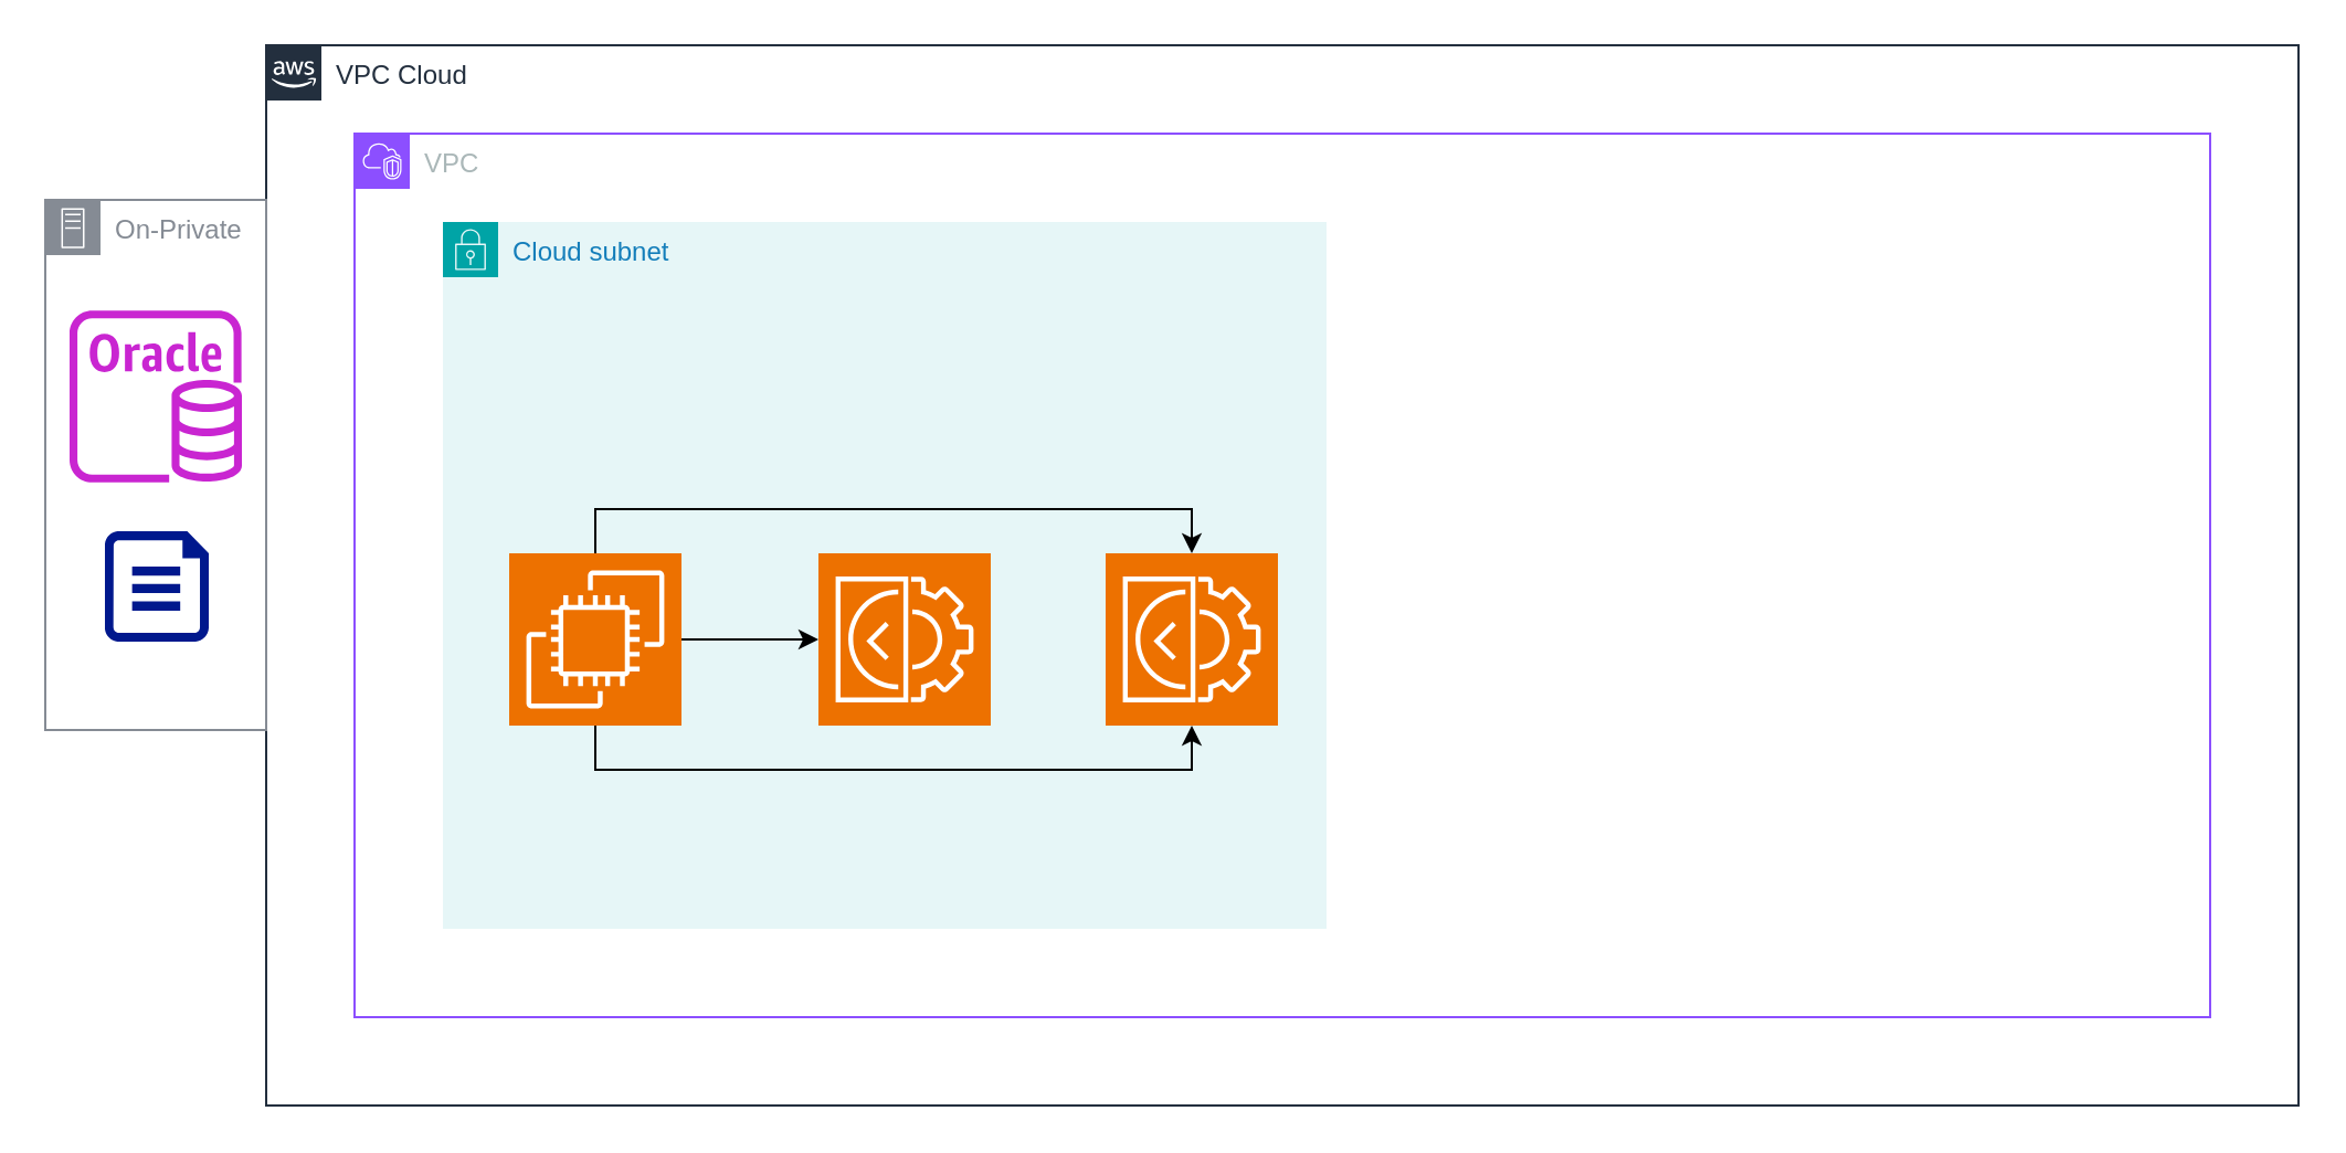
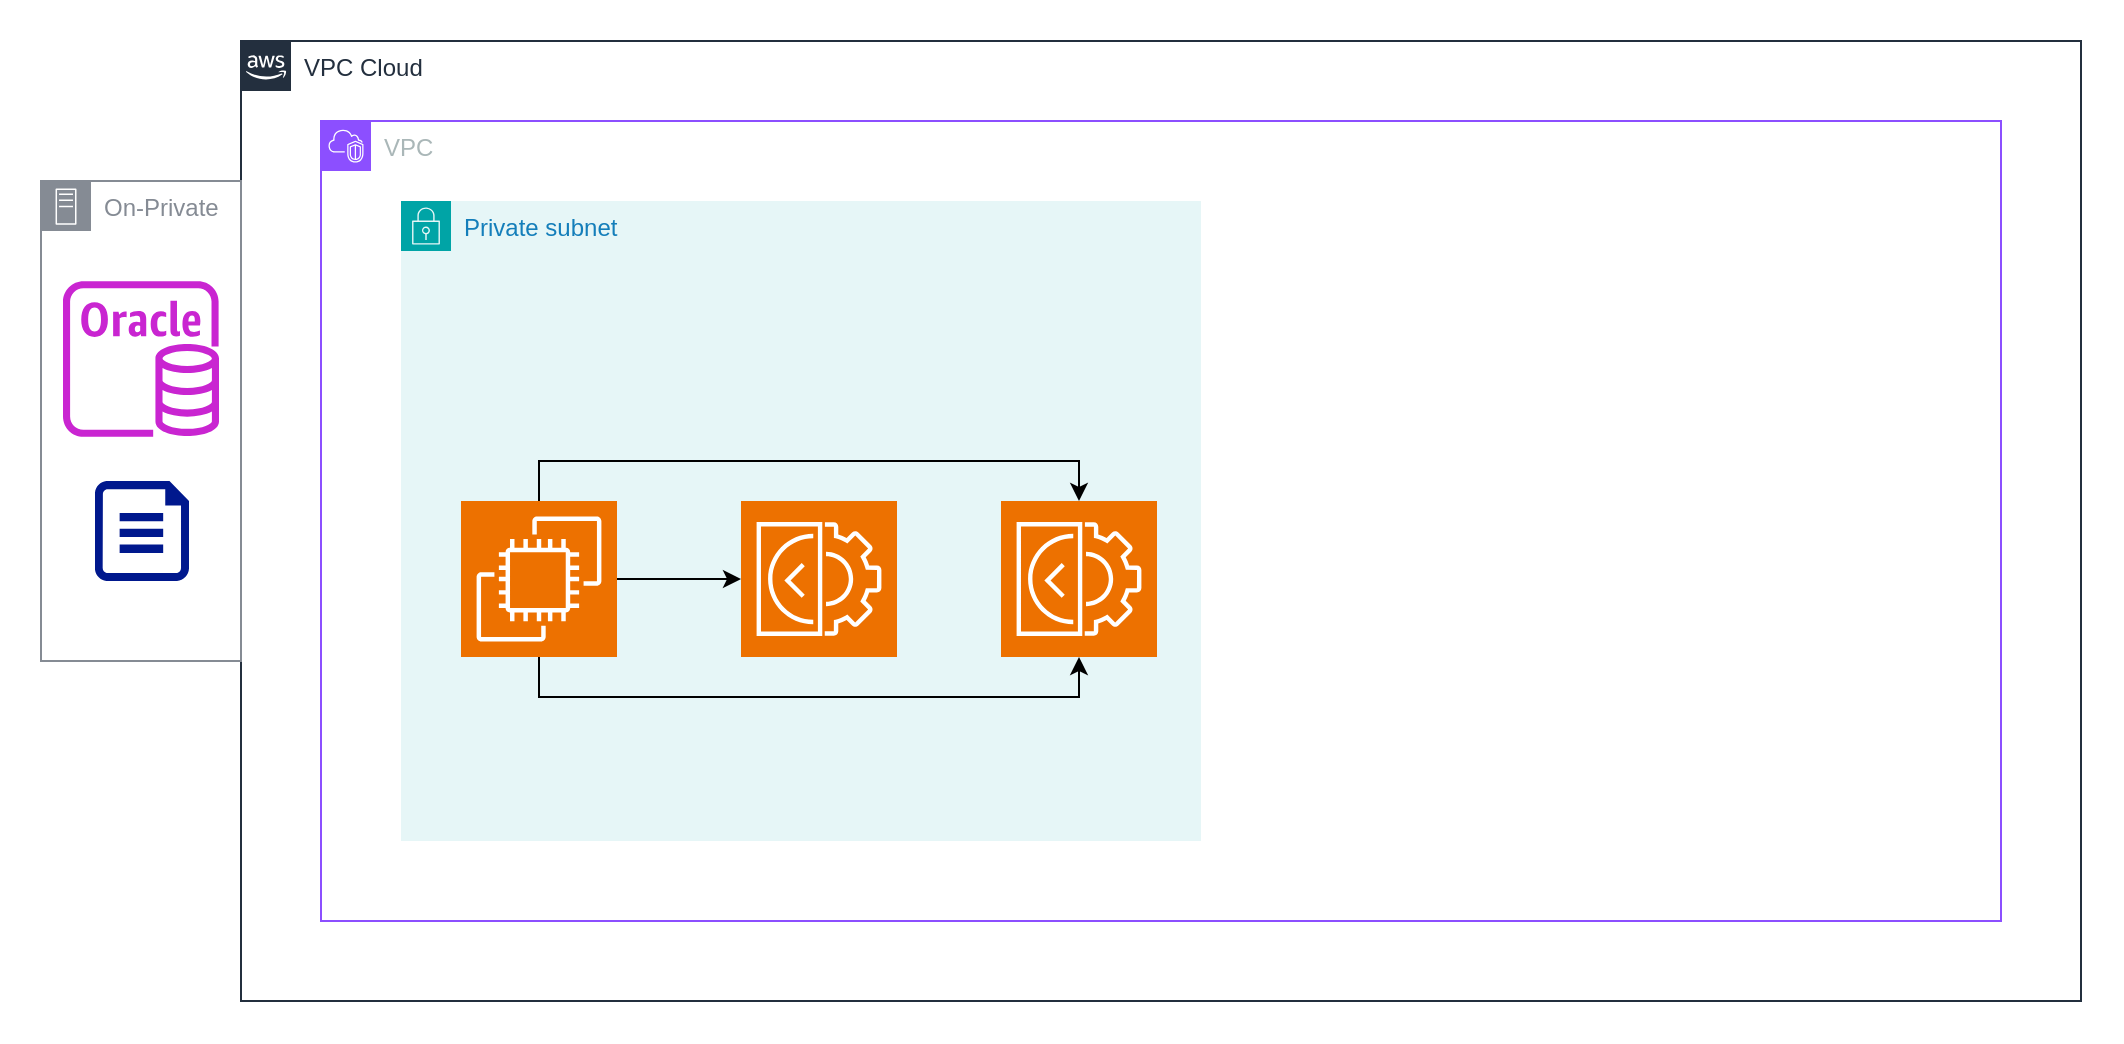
- <mxCell id="4" value="Cloud subnet" style="points=[[0,0],[0.25,0],[0.5,0],[0.75,0],[1,0],[1,0.25],[1,0.5],[1,0.75],[1,1],[0.75,1],[0.5,1],[0.25,1],[0,1],[0,0.75],[0,0.5],[0,0.25]];outlineConnect=0;gradientColor=none;html=1;whiteSpace=wrap;fontSize=12;fontStyle=0;container=1;pointerEvents=0;collapsible=0;recursiveResize=0;shape=mxgraph.aws4.group;grIcon=mxgraph.aws4.group_security_group;grStroke=0;strokeColor=#00A4A6;fillColor=#E6F6F7;verticalAlign=top;align=left;spacingLeft=30;fontColor=#147EBA;dashed=0;" vertex="1" parent="3"><mxGeometry x="40" y="40" width="400" height="320" as="geometry" /></mxCell>
+ <mxCell id="4" value="Private subnet" style="points=[[0,0],[0.25,0],[0.5,0],[0.75,0],[1,0],[1,0.25],[1,0.5],[1,0.75],[1,1],[0.75,1],[0.5,1],[0.25,1],[0,1],[0,0.75],[0,0.5],[0,0.25]];outlineConnect=0;gradientColor=none;html=1;whiteSpace=wrap;fontSize=12;fontStyle=0;container=1;pointerEvents=0;collapsible=0;recursiveResize=0;shape=mxgraph.aws4.group;grIcon=mxgraph.aws4.group_security_group;grStroke=0;strokeColor=#00A4A6;fillColor=#E6F6F7;verticalAlign=top;align=left;spacingLeft=30;fontColor=#147EBA;dashed=0;" vertex="1" parent="3"><mxGeometry x="40" y="40" width="400" height="320" as="geometry" /></mxCell>
